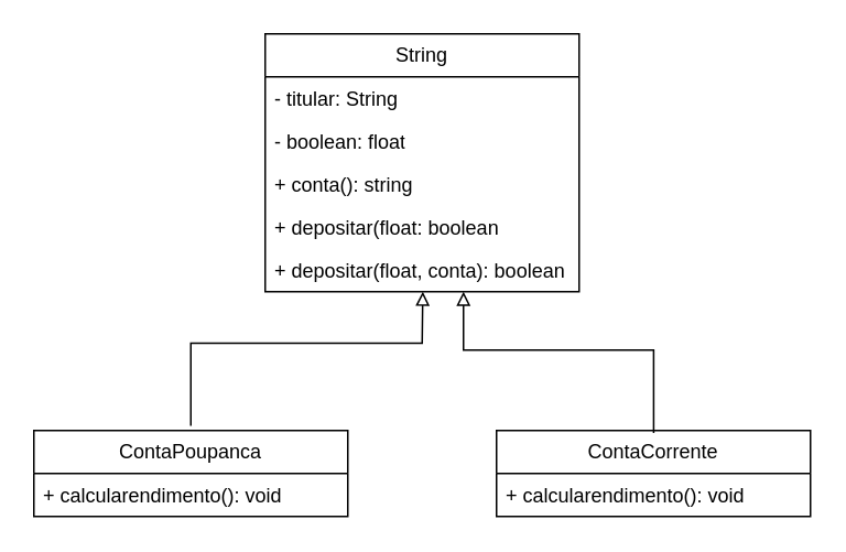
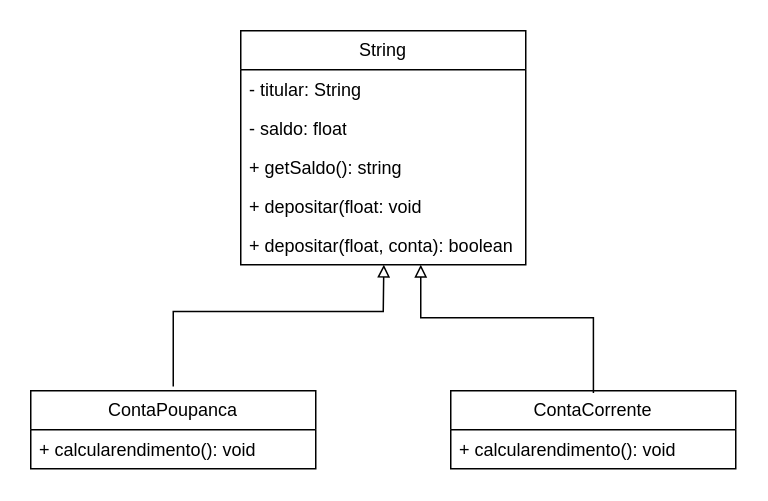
- <mxCell id="4" value="- boolean: float" style="text;strokeColor=none;fillColor=none;align=left;verticalAlign=top;spacingLeft=4;spacingRight=4;overflow=hidden;rotatable=0;points=[[0,0.5],[1,0.5]];portConstraint=eastwest;whiteSpace=wrap;html=1;" vertex="1" parent="2"><mxGeometry y="52" width="190" height="26" as="geometry" /></mxCell>
+ <mxCell id="4" value="- saldo: float" style="text;strokeColor=none;fillColor=none;align=left;verticalAlign=top;spacingLeft=4;spacingRight=4;overflow=hidden;rotatable=0;points=[[0,0.5],[1,0.5]];portConstraint=eastwest;whiteSpace=wrap;html=1;" vertex="1" parent="2"><mxGeometry y="52" width="190" height="26" as="geometry" /></mxCell>
- <mxCell id="5" value="+ conta(): string" style="text;strokeColor=none;fillColor=none;align=left;verticalAlign=top;spacingLeft=4;spacingRight=4;overflow=hidden;rotatable=0;points=[[0,0.5],[1,0.5]];portConstraint=eastwest;whiteSpace=wrap;html=1;" vertex="1" parent="2"><mxGeometry y="78" width="190" height="26" as="geometry" /></mxCell>
+ <mxCell id="5" value="+ getSaldo(): string" style="text;strokeColor=none;fillColor=none;align=left;verticalAlign=top;spacingLeft=4;spacingRight=4;overflow=hidden;rotatable=0;points=[[0,0.5],[1,0.5]];portConstraint=eastwest;whiteSpace=wrap;html=1;" vertex="1" parent="2"><mxGeometry y="78" width="190" height="26" as="geometry" /></mxCell>
- <mxCell id="6" value="+ depositar(float: boolean" style="text;strokeColor=none;fillColor=none;align=left;verticalAlign=top;spacingLeft=4;spacingRight=4;overflow=hidden;rotatable=0;points=[[0,0.5],[1,0.5]];portConstraint=eastwest;whiteSpace=wrap;html=1;" vertex="1" parent="2"><mxGeometry y="104" width="190" height="26" as="geometry" /></mxCell>
+ <mxCell id="6" value="+ depositar(float: void" style="text;strokeColor=none;fillColor=none;align=left;verticalAlign=top;spacingLeft=4;spacingRight=4;overflow=hidden;rotatable=0;points=[[0,0.5],[1,0.5]];portConstraint=eastwest;whiteSpace=wrap;html=1;" vertex="1" parent="2"><mxGeometry y="104" width="190" height="26" as="geometry" /></mxCell>
